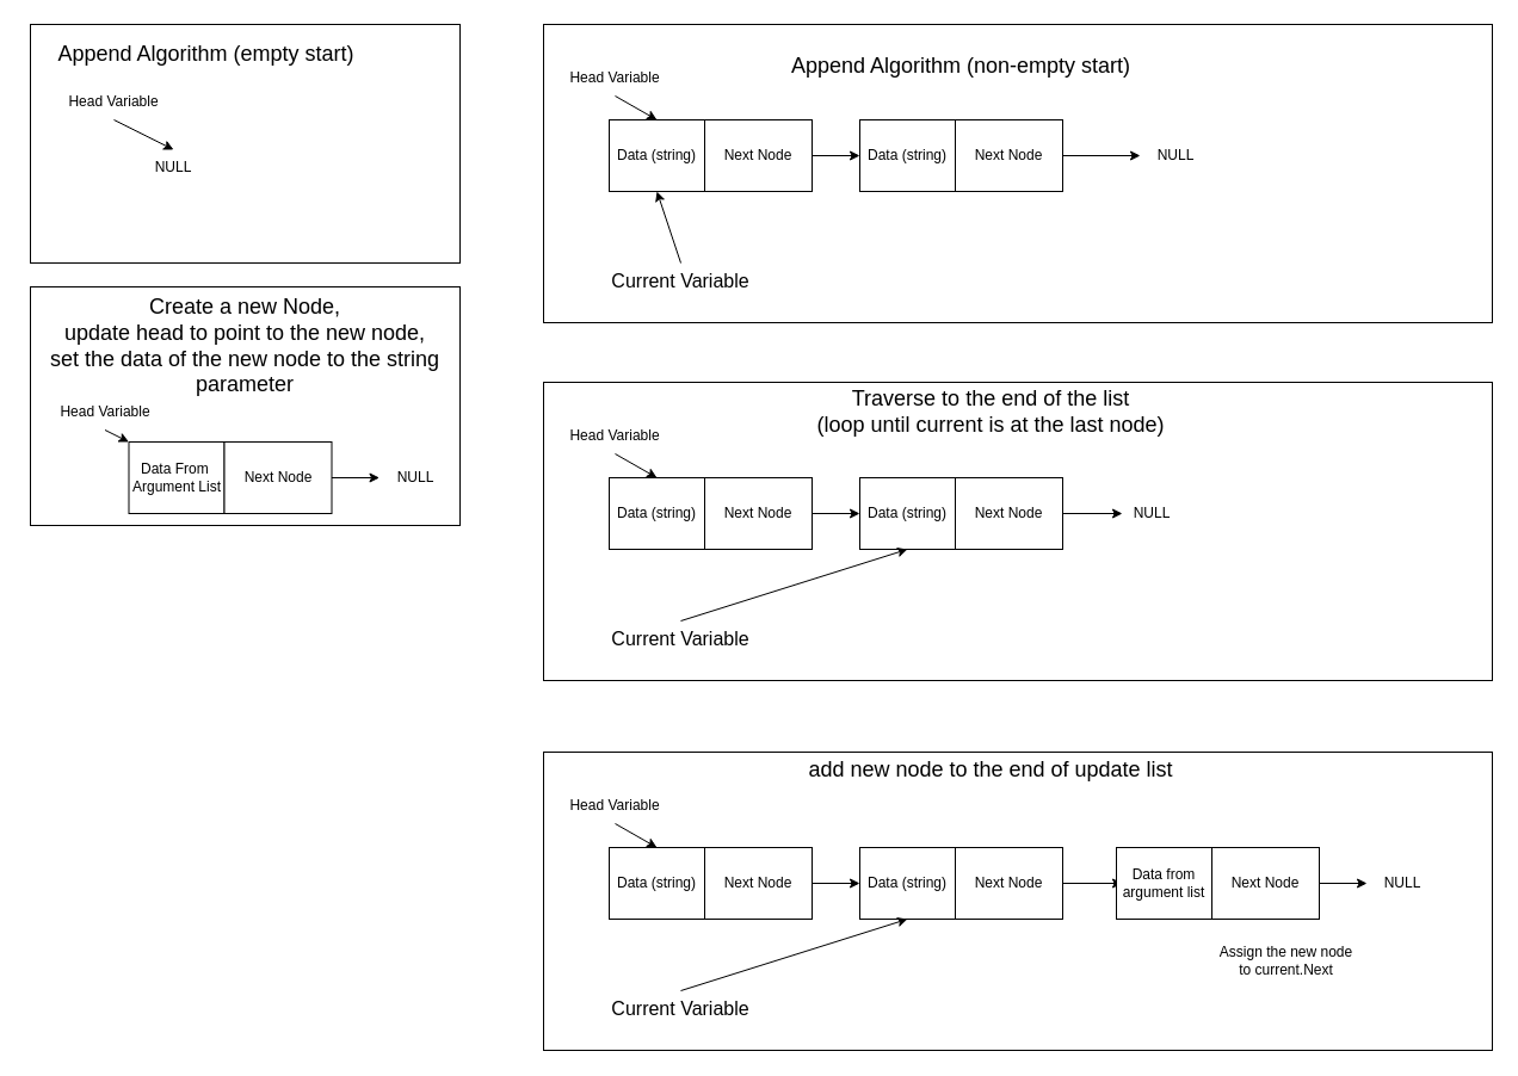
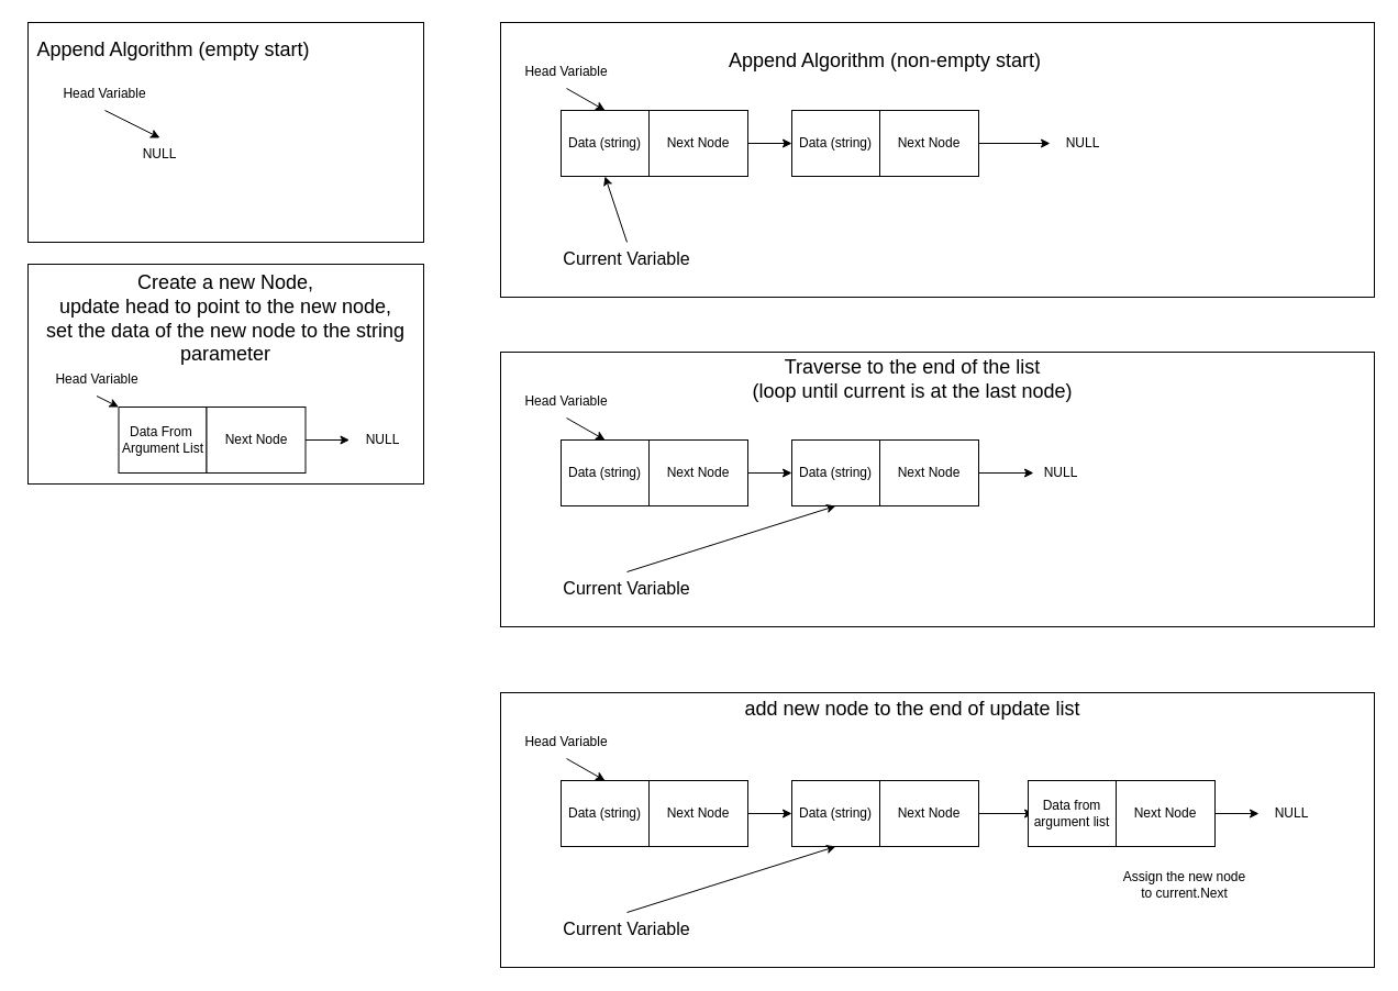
- <mxCell id="8" value="&lt;font style=&quot;font-size: 18px;&quot;&gt;Append Algorithm (empty start)&lt;/font&gt;" style="text;html=1;strokeColor=none;fillColor=none;align=center;verticalAlign=middle;whiteSpace=wrap;rounded=0;" parent="1" vertex="1"><mxGeometry x="45" y="30" width="255" height="30" as="geometry" /></mxCell>
+ <mxCell id="8" value="&lt;font style=&quot;font-size: 18px;&quot;&gt;Append Algorithm (empty start)&lt;/font&gt;" style="text;html=1;strokeColor=none;fillColor=none;align=center;verticalAlign=middle;whiteSpace=wrap;rounded=0;" parent="1" vertex="1"><mxGeometry x="30" y="30" width="255" height="30" as="geometry" /></mxCell>
